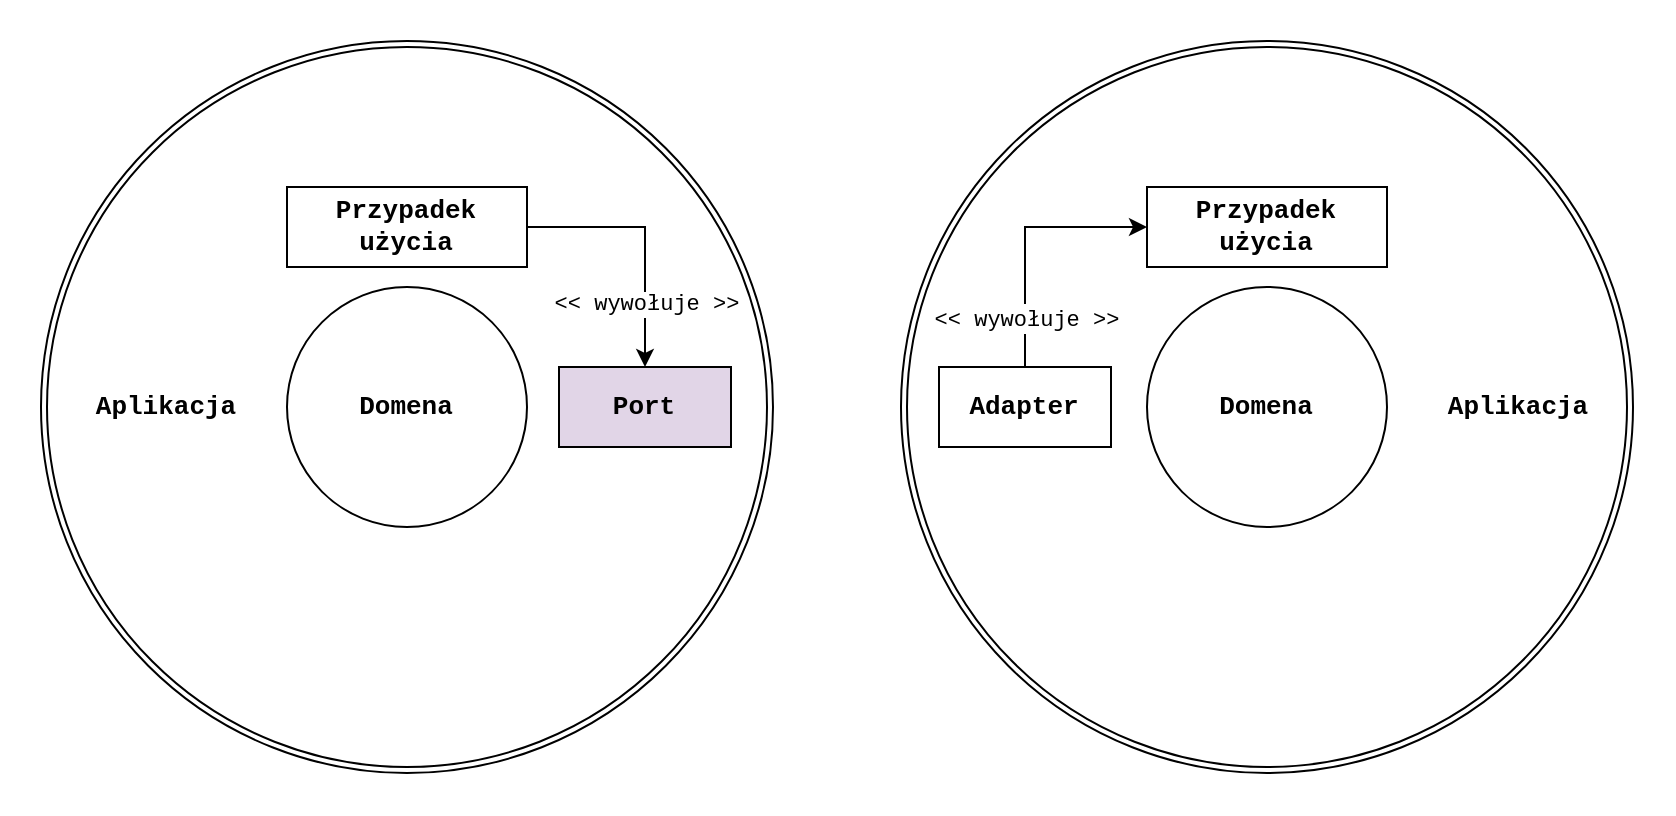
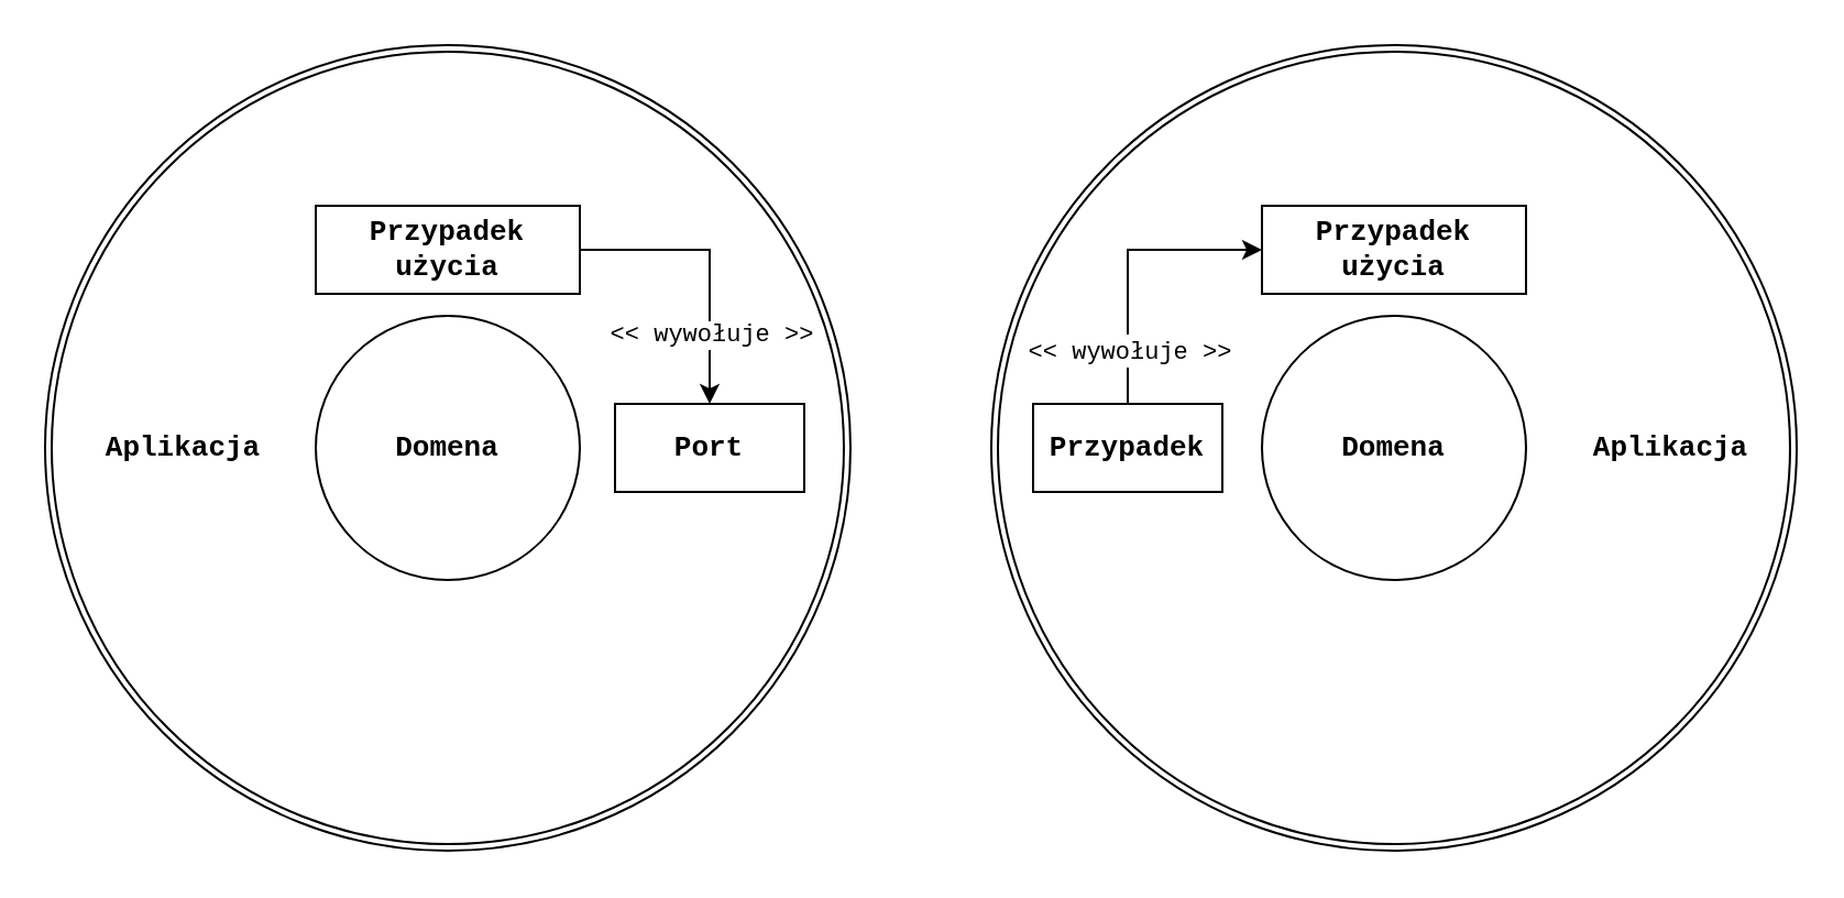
- <mxCell id="16" value="&lt;font style=&quot;font-size: 13px&quot; face=&quot;Courier New&quot;&gt;&lt;b&gt;Port&lt;/b&gt;&lt;/font&gt;" style="rounded=0;whiteSpace=wrap;html=1;fontStyle=0;fillColor=#e1d5e7;" parent="1" vertex="1"><mxGeometry x="279" y="183" width="86" height="40" as="geometry" /></mxCell>
+ <mxCell id="16" value="&lt;font style=&quot;font-size: 13px&quot; face=&quot;Courier New&quot;&gt;&lt;b&gt;Port&lt;/b&gt;&lt;/font&gt;" style="rounded=0;whiteSpace=wrap;html=1;fontStyle=0" parent="1" vertex="1"><mxGeometry x="279" y="183" width="86" height="40" as="geometry" /></mxCell>
- <mxCell id="19" value="&lt;font style=&quot;font-size: 13px&quot; face=&quot;Courier New&quot;&gt;&lt;b&gt;Adapter&lt;/b&gt;&lt;/font&gt;" style="rounded=0;whiteSpace=wrap;html=1;fontStyle=0" parent="1" vertex="1"><mxGeometry x="469" y="183" width="86" height="40" as="geometry" /></mxCell>
+ <mxCell id="19" value="&lt;font style=&quot;font-size: 13px&quot; face=&quot;Courier New&quot;&gt;&lt;b&gt;Przypadek&lt;/b&gt;&lt;/font&gt;" style="rounded=0;whiteSpace=wrap;html=1;fontStyle=0" parent="1" vertex="1"><mxGeometry x="469" y="183" width="86" height="40" as="geometry" /></mxCell>
